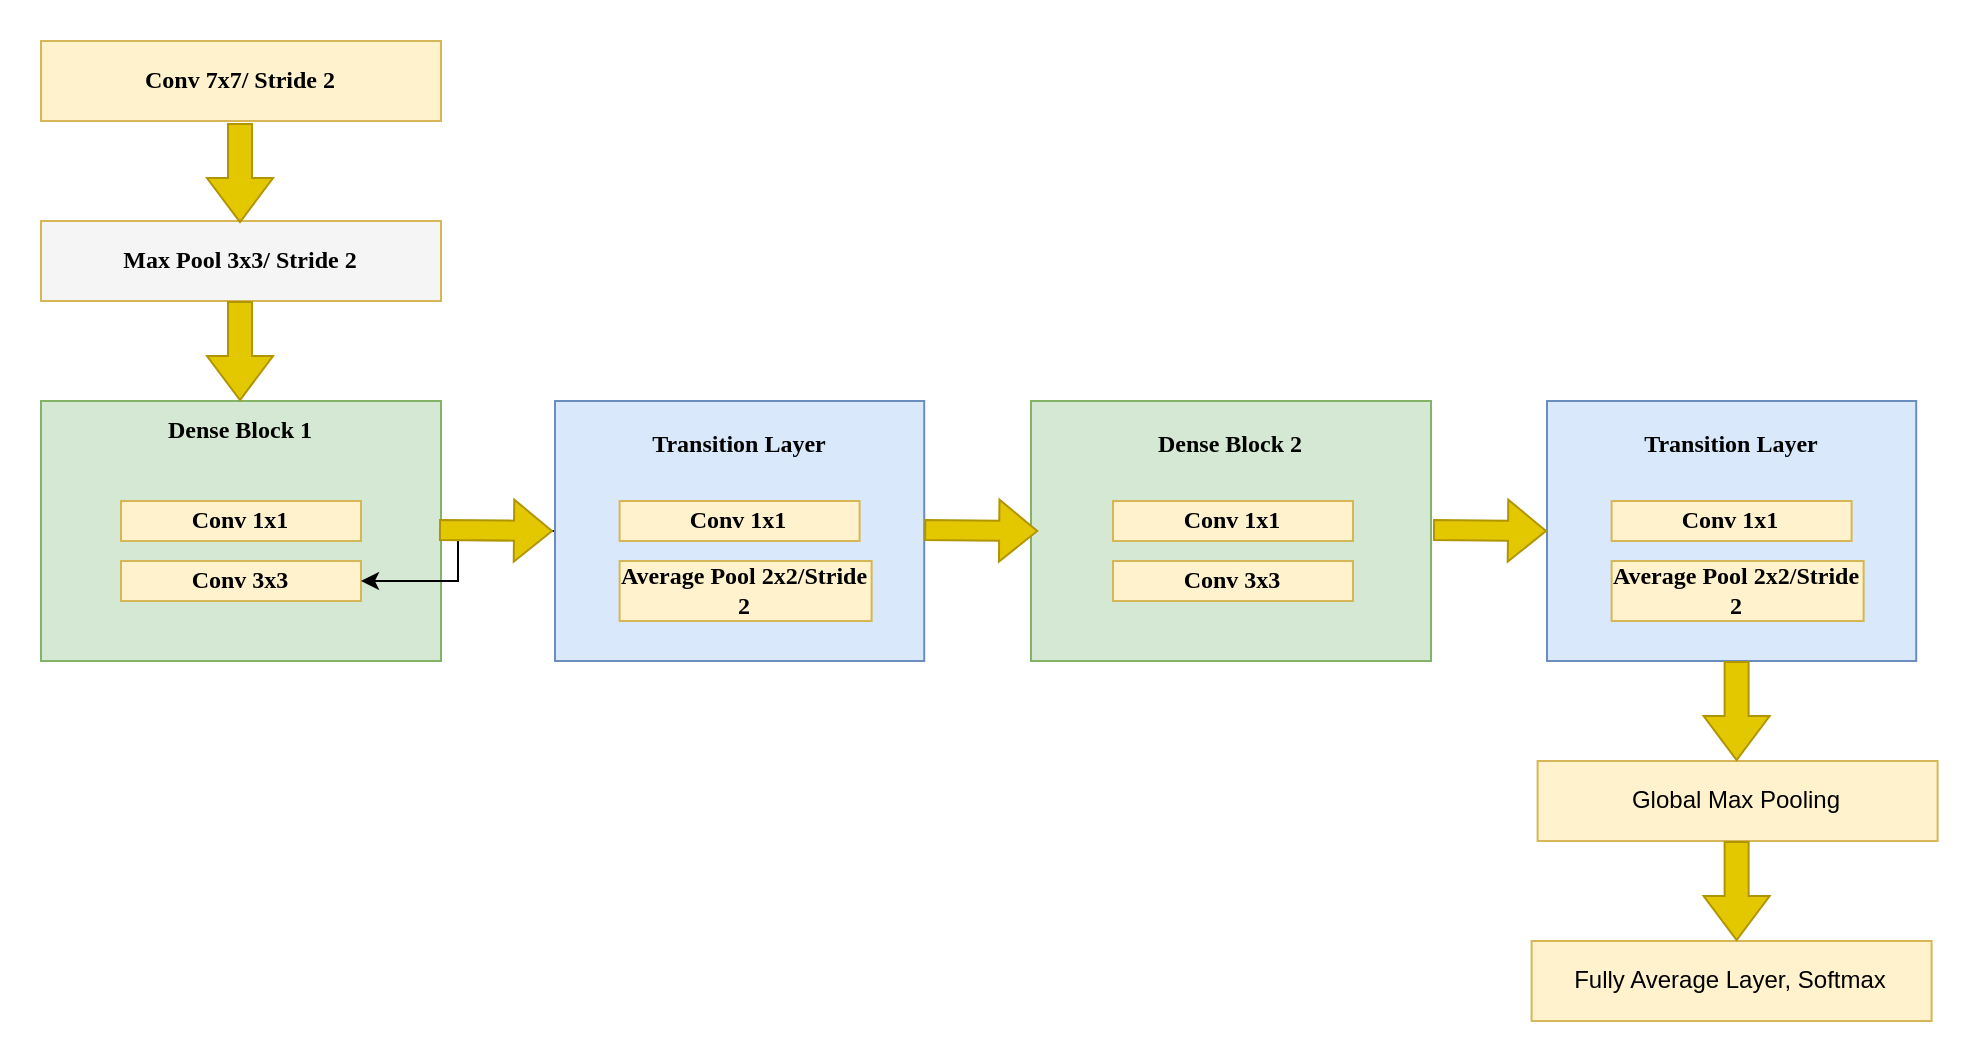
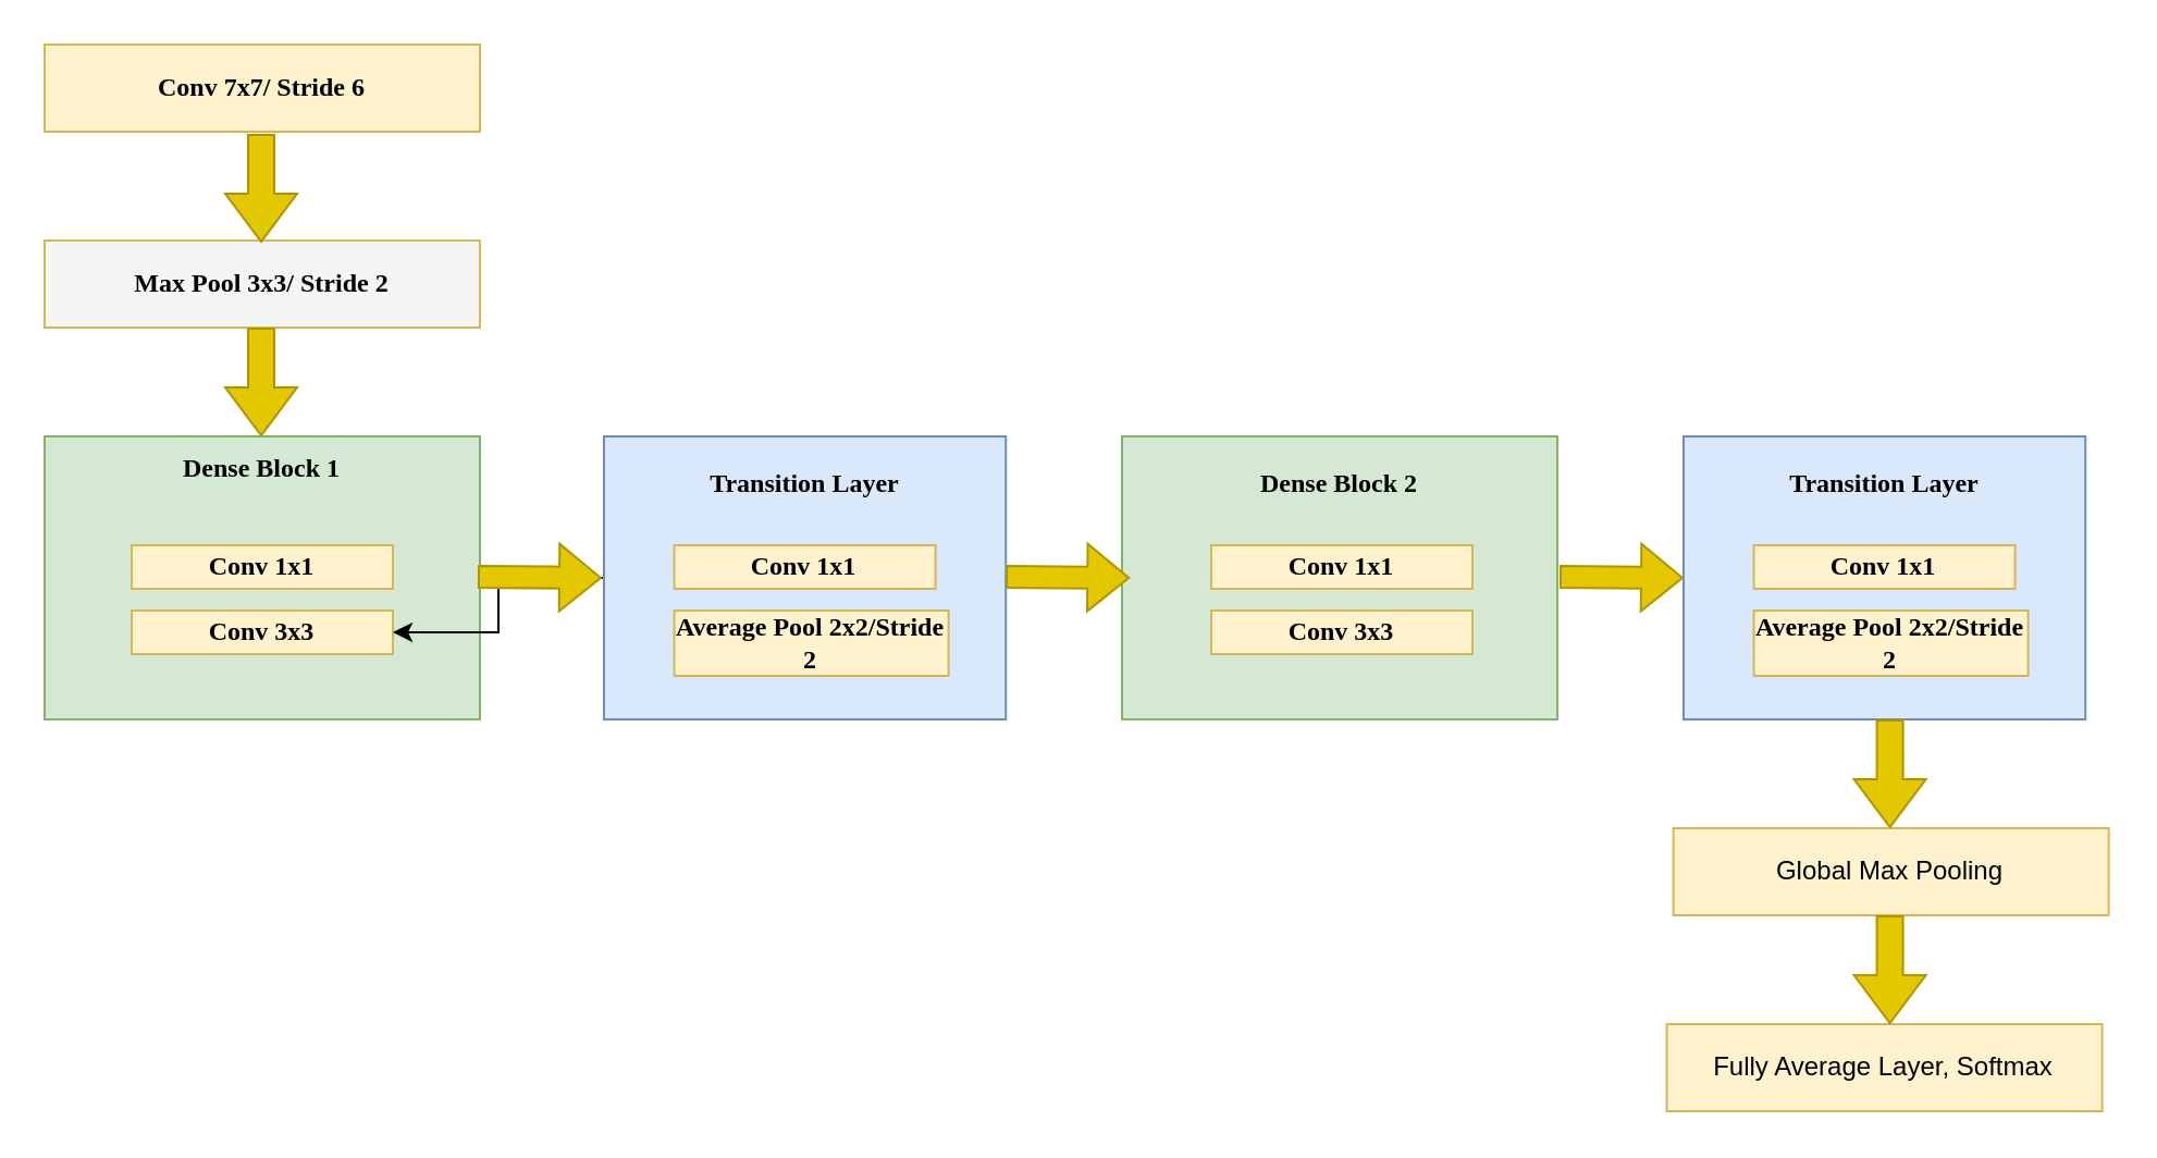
- <mxCell id="19" value="&lt;b&gt;&lt;font face=&quot;Comic Sans MS&quot;&gt;Conv 7x7/ Stride 2&lt;/font&gt;&lt;/b&gt;" style="rounded=0;whiteSpace=wrap;html=1;fillColor=#fff2cc;strokeColor=#d6b656;" vertex="1" parent="1"><mxGeometry x="20" y="20" width="200" height="40" as="geometry" /></mxCell>
+ <mxCell id="19" value="&lt;b&gt;&lt;font face=&quot;Comic Sans MS&quot;&gt;Conv 7x7/ Stride 6&lt;/font&gt;&lt;/b&gt;" style="rounded=0;whiteSpace=wrap;html=1;fillColor=#fff2cc;strokeColor=#d6b656;" vertex="1" parent="1"><mxGeometry x="20" y="20" width="200" height="40" as="geometry" /></mxCell>
